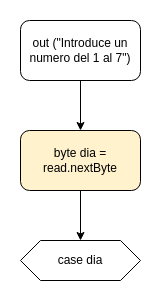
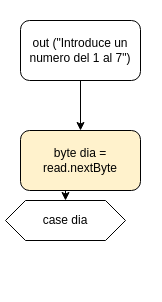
- <mxCell id="6" value="case dia" style="shape=hexagon;perimeter=hexagonPerimeter2;whiteSpace=wrap;html=1;fixedSize=1;" vertex="1" parent="1"><mxGeometry x="20" y="240" width="120" height="40" as="geometry" /></mxCell>
+ <mxCell id="6" value="case dia" style="shape=hexagon;perimeter=hexagonPerimeter2;whiteSpace=wrap;html=1;fixedSize=1;" vertex="1" parent="1"><mxGeometry x="5" y="200" width="120" height="40" as="geometry" /></mxCell>
